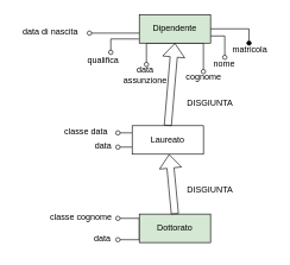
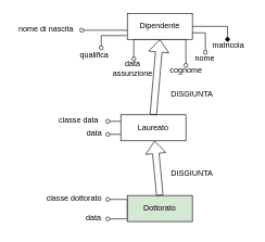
- <mxCell id="8" value="Dipendente" style="whiteSpace=wrap;html=1;align=center;fillColor=#d5e8d4;" vertex="1" parent="1"><mxGeometry x="195" y="20" width="100" height="40" as="geometry" /></mxCell>
+ <mxCell id="8" value="Dipendente" style="whiteSpace=wrap;html=1;align=center;" vertex="1" parent="1"><mxGeometry x="195" y="20" width="100" height="40" as="geometry" /></mxCell>
- <mxCell id="19" value="data di nascita" style="text;html=1;align=center;verticalAlign=middle;resizable=0;points=[];autosize=1;strokeColor=none;fillColor=none;fontSize=12;" vertex="1" parent="1"><mxGeometry x="20" y="30" width="100" height="30" as="geometry" /></mxCell>
+ <mxCell id="19" value="nome di nascita" style="text;html=1;align=center;verticalAlign=middle;resizable=0;points=[];autosize=1;strokeColor=none;fillColor=none;fontSize=12;" vertex="1" parent="1"><mxGeometry x="20" y="30" width="100" height="30" as="geometry" /></mxCell>
- <mxCell id="15" value="classe cognome" style="text;html=1;align=center;verticalAlign=middle;resizable=0;points=[];autosize=1;strokeColor=none;fillColor=none;fontSize=12;spacing=0;" vertex="1" parent="1"><mxGeometry x="63" y="295" width="100" height="20" as="geometry" /></mxCell>
+ <mxCell id="15" value="classe dottorato" style="text;html=1;align=center;verticalAlign=middle;resizable=0;points=[];autosize=1;strokeColor=none;fillColor=none;fontSize=12;spacing=0;" vertex="1" parent="1"><mxGeometry x="63" y="295" width="100" height="20" as="geometry" /></mxCell>
